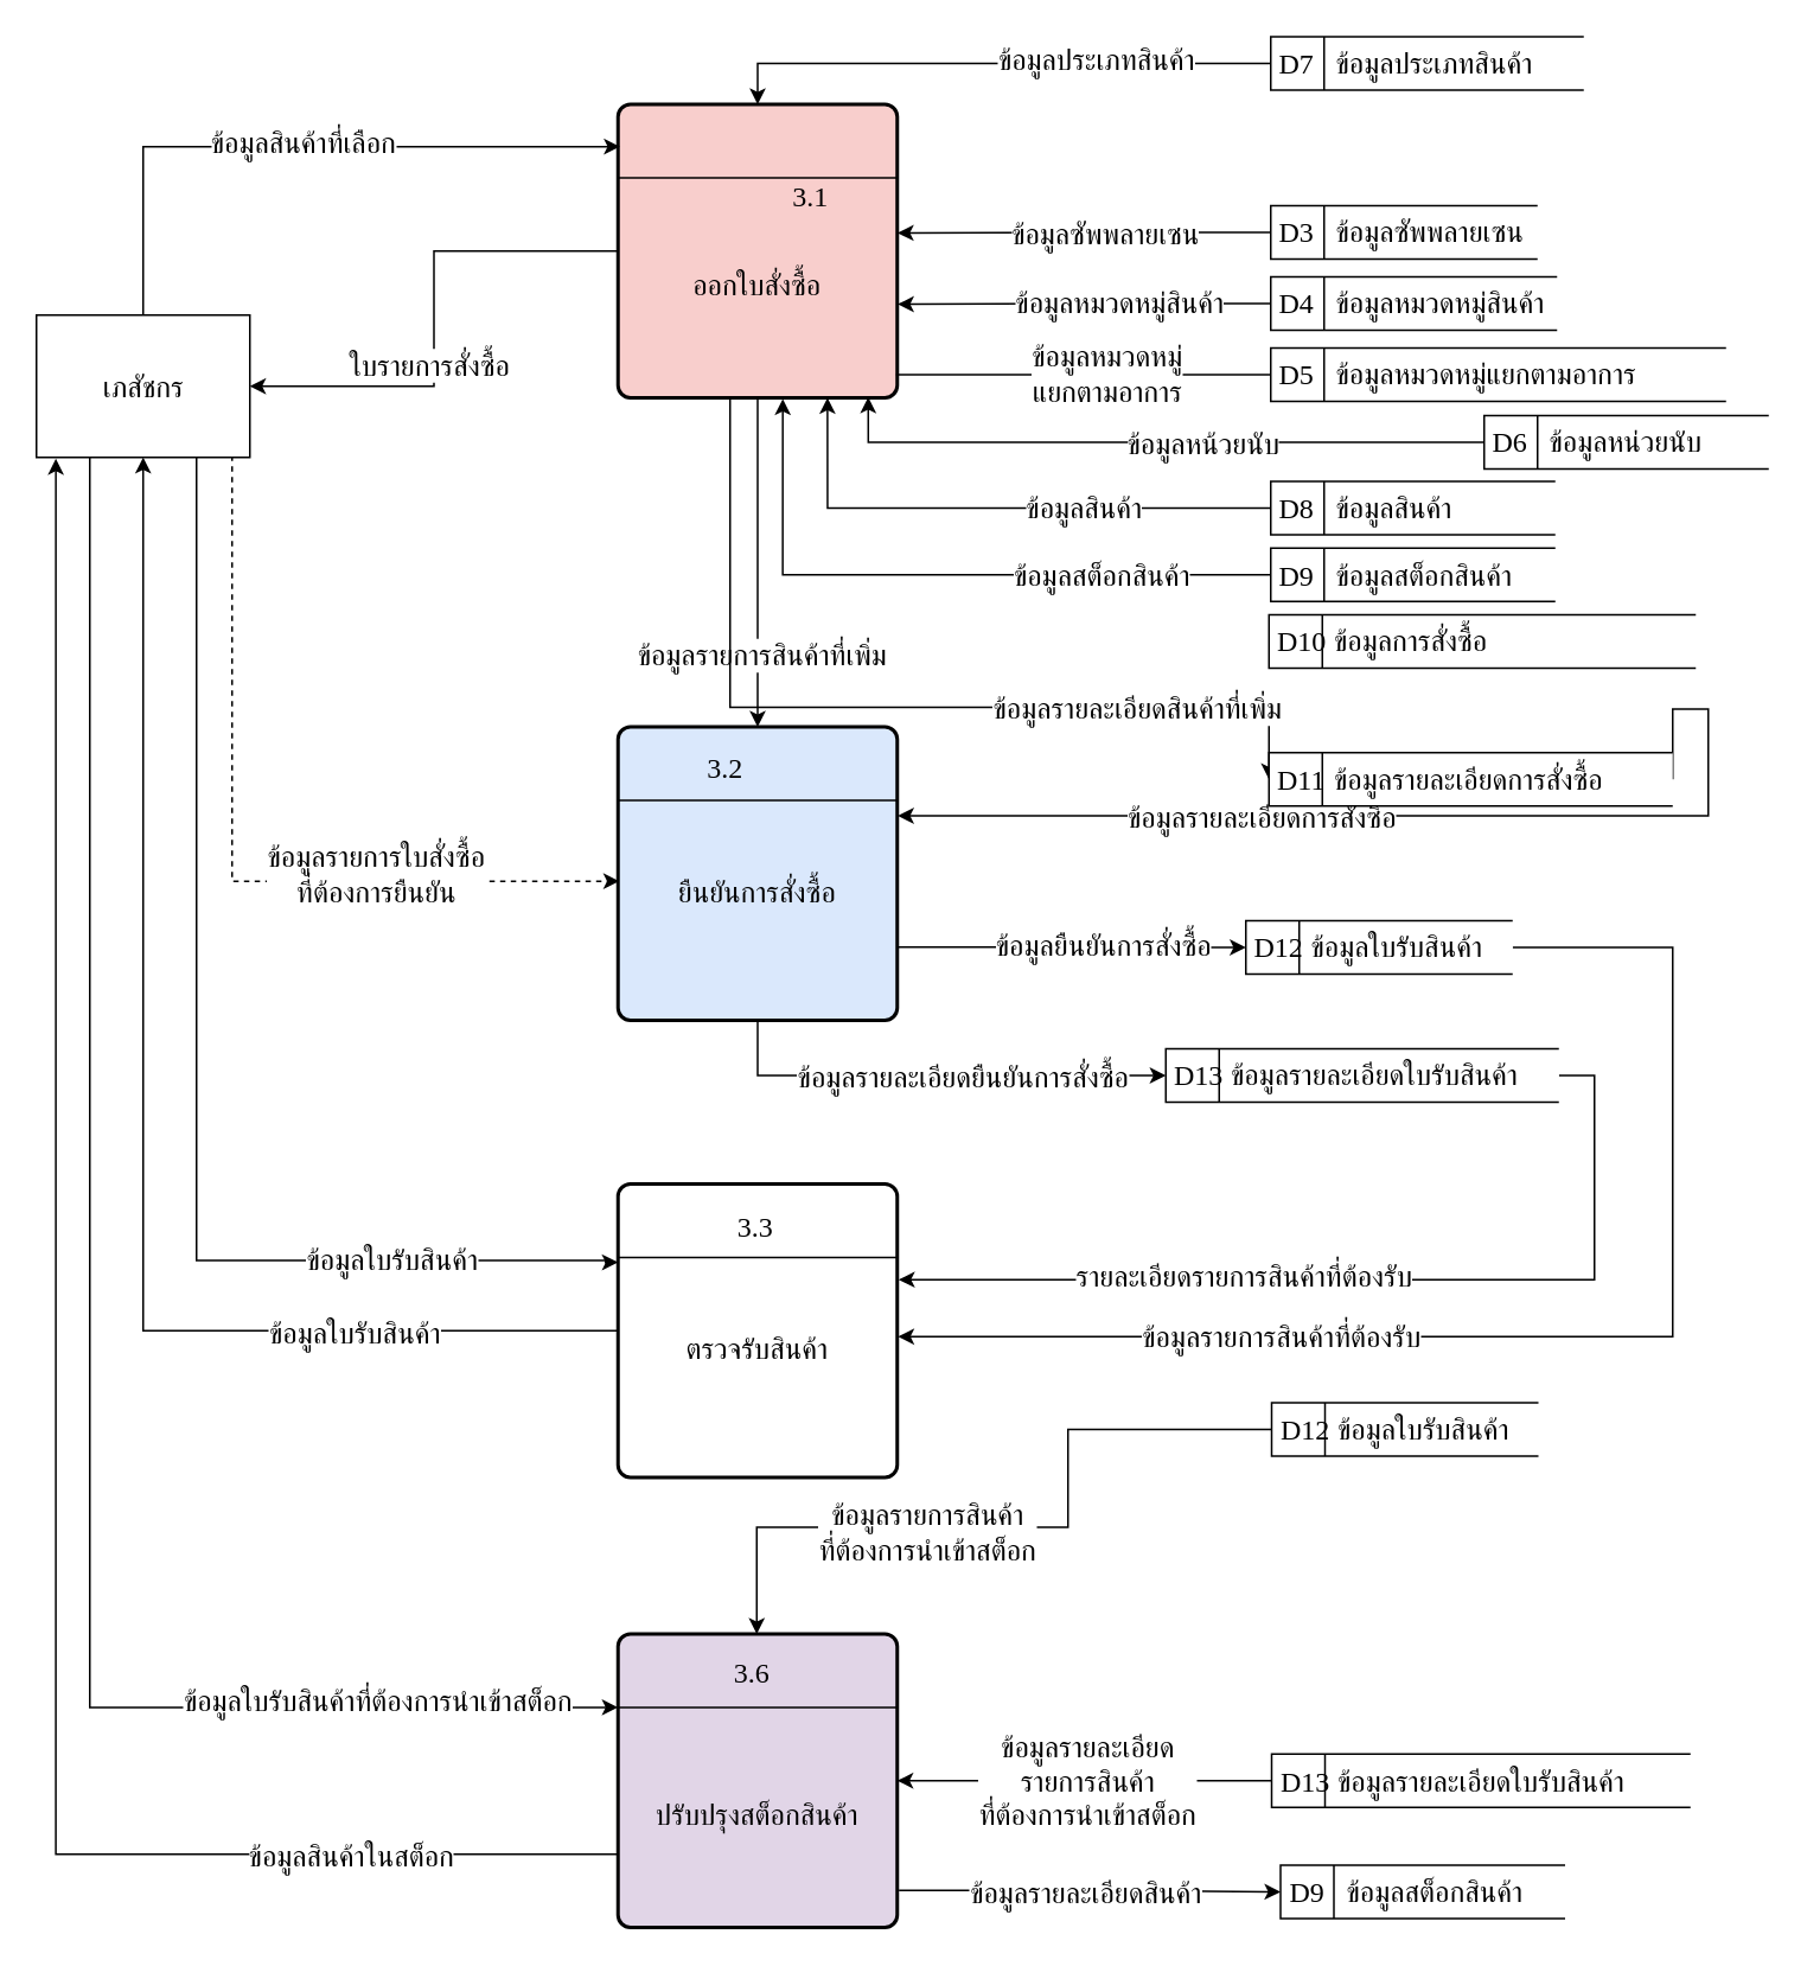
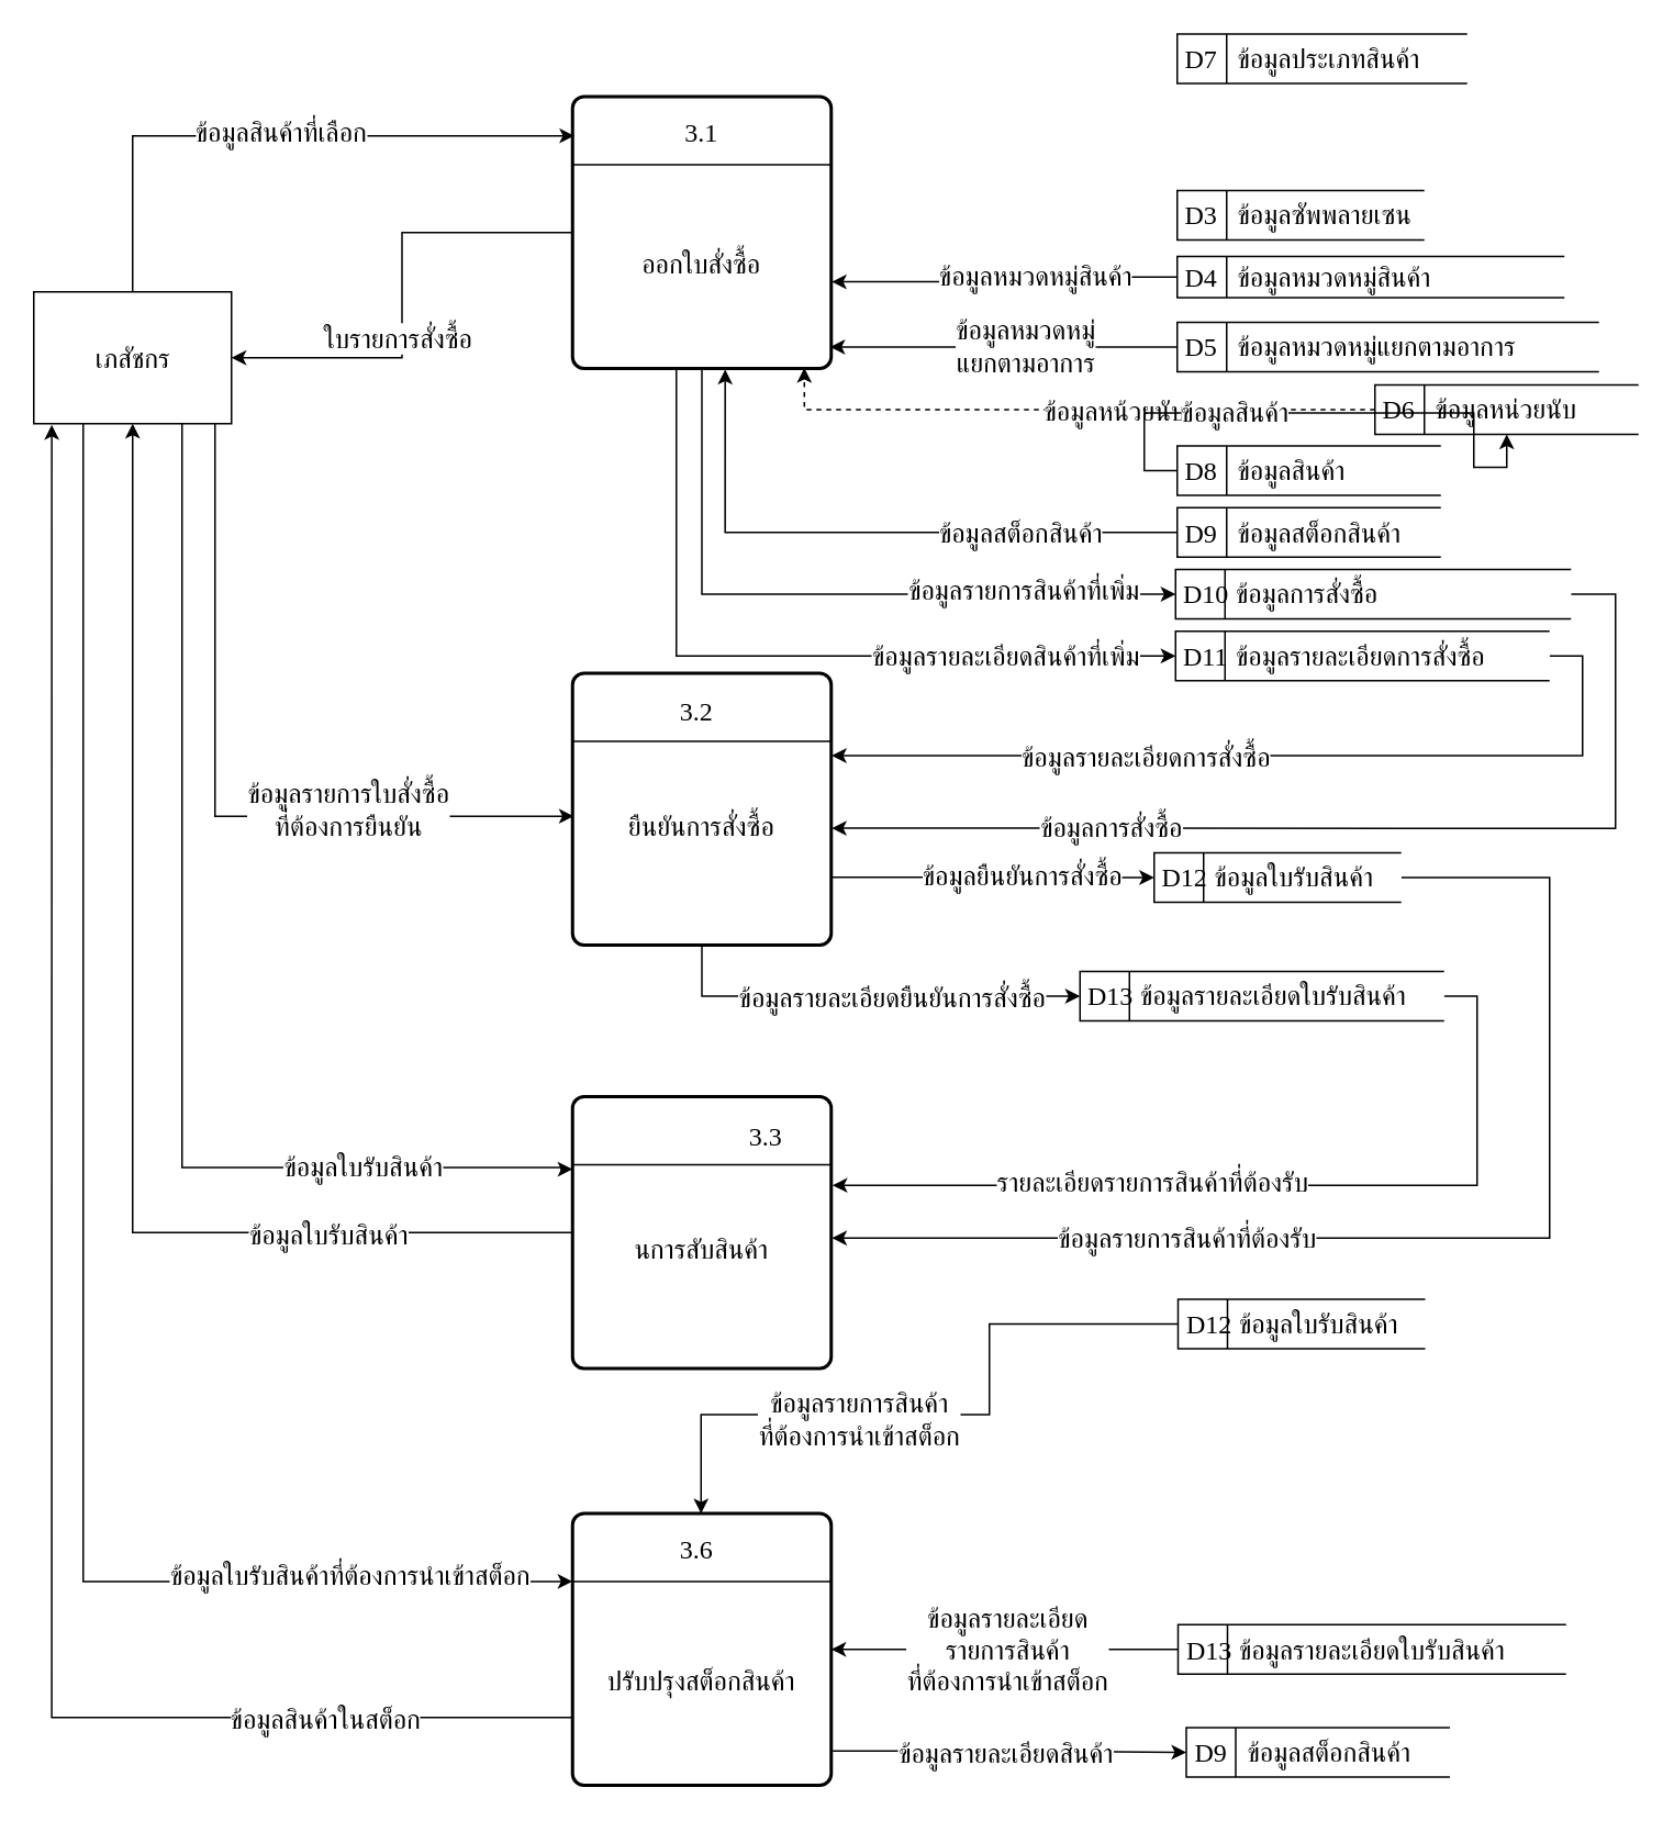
- <mxCell id="36" style="edgeStyle=orthogonalEdgeStyle;rounded=0;orthogonalLoop=1;jettySize=auto;html=1;exitX=0;exitY=0.5;exitDx=0;exitDy=0;entryX=0.5;entryY=0;entryDx=0;entryDy=0;endArrow=classic;endFill=1;fontSize=16;fontFamily=Tahoma;" edge="1" parent="1" source="38" target="7"><mxGeometry relative="1" as="geometry" /></mxCell>
- <mxCell id="37" value="ข้อมูลประเภทสินค้า" style="edgeLabel;html=1;align=center;verticalAlign=middle;resizable=0;points=[];fontSize=16;fontFamily=Tahoma;" vertex="1" connectable="0" parent="36"><mxGeometry x="-0.363" y="-3" relative="1" as="geometry"><mxPoint as="offset" /></mxGeometry></mxCell>
- <mxCell id="18" value="3.1" style="text;html=1;align=center;verticalAlign=middle;resizable=0;points=[];autosize=1;strokeColor=none;fillColor=none;fontSize=16;fontFamily=Tahoma;" vertex="1" parent="1"><mxGeometry x="430" y="95" width="50" height="30" as="geometry" /></mxCell>
+ <mxCell id="18" value="3.1" style="text;html=1;align=center;verticalAlign=middle;resizable=0;points=[];autosize=1;strokeColor=none;fillColor=none;fontSize=16;fontFamily=Tahoma;" vertex="1" parent="1"><mxGeometry x="400" y="65" width="50" height="30" as="geometry" /></mxCell>
- <mxCell id="19" style="edgeStyle=orthogonalEdgeStyle;rounded=0;orthogonalLoop=1;jettySize=auto;html=1;exitX=0;exitY=0.5;exitDx=0;exitDy=0;entryX=1.001;entryY=0.438;entryDx=0;entryDy=0;entryPerimeter=0;endArrow=classic;endFill=1;fontSize=16;fontFamily=Tahoma;" edge="1" parent="1" source="21" target="7"><mxGeometry relative="1" as="geometry" /></mxCell>
- <mxCell id="20" value="ข้อมูลซัพพลายเซน" style="edgeLabel;html=1;align=center;verticalAlign=middle;resizable=0;points=[];fontSize=16;fontFamily=Tahoma;" vertex="1" connectable="0" parent="19"><mxGeometry x="-0.361" y="-1" relative="1" as="geometry"><mxPoint x="-27" y="1" as="offset" /></mxGeometry></mxCell>
- <mxCell id="7" value="&lt;br style=&quot;font-size: 16px;&quot;&gt;&lt;br style=&quot;font-size: 16px;&quot;&gt;ออกใบสั่งซื้อ" style="rounded=1;absoluteArcSize=1;arcSize=14;strokeWidth=2;fontFamily=Tahoma;fontSize=16;labelBackgroundColor=none;labelBorderColor=none;whiteSpace=wrap;html=1;verticalAlign=middle;horizontal=1;glass=0;shadow=0;fillColor=#f8cecc;" vertex="1" parent="1"><mxGeometry x="347" y="58" width="157" height="165" as="geometry" /></mxCell>
+ <mxCell id="7" value="&lt;br style=&quot;font-size: 16px;&quot;&gt;&lt;br style=&quot;font-size: 16px;&quot;&gt;ออกใบสั่งซื้อ" style="rounded=1;absoluteArcSize=1;arcSize=14;strokeWidth=2;fontFamily=Tahoma;fontSize=16;labelBackgroundColor=none;labelBorderColor=none;whiteSpace=wrap;html=1;verticalAlign=middle;horizontal=1;glass=0;shadow=0;" vertex="1" parent="1"><mxGeometry x="347" y="58" width="157" height="165" as="geometry" /></mxCell>
- <mxCell id="24" value="D4&lt;span style=&quot;white-space: pre; font-size: 16px;&quot;&gt;&#09;&lt;/span&gt;ข้อมูลหมวดหมู่สินค้า" style="html=1;dashed=0;whitespace=wrap;shape=mxgraph.dfd.dataStoreID;align=left;spacingLeft=3;points=[[0,0],[0.5,0],[1,0],[0,0.5],[1,0.5],[0,1],[0.5,1],[1,1]];shadow=0;glass=0;labelBackgroundColor=none;labelBorderColor=none;sketch=0;fontFamily=Tahoma;fontSize=16;fontColor=default;" vertex="1" parent="1"><mxGeometry x="714" y="155" width="161" height="30" as="geometry" /></mxCell>
+ <mxCell id="24" value="D4&lt;span style=&quot;white-space: pre; font-size: 16px;&quot;&gt;&#09;&lt;/span&gt;ข้อมูลหมวดหมู่สินค้า" style="html=1;dashed=0;whitespace=wrap;shape=mxgraph.dfd.dataStoreID;align=left;spacingLeft=3;points=[[0,0],[0.5,0],[1,0],[0,0.5],[1,0.5],[0,1],[0.5,1],[1,1]];shadow=0;glass=0;labelBackgroundColor=none;labelBorderColor=none;sketch=0;fontFamily=Tahoma;fontSize=16;fontColor=default;" vertex="1" parent="1"><mxGeometry x="714" y="155" width="235" height="25" as="geometry" /></mxCell>
- <mxCell id="25" style="edgeStyle=orthogonalEdgeStyle;rounded=0;orthogonalLoop=1;jettySize=auto;html=1;exitX=0;exitY=0.5;exitDx=0;exitDy=0;entryX=0.996;entryY=0.921;entryDx=0;entryDy=0;entryPerimeter=0;endArrow=none;endFill=1;fontSize=16;fontFamily=Tahoma;" edge="1" parent="1" source="27" target="7"><mxGeometry relative="1" as="geometry" /></mxCell>
+ <mxCell id="25" style="edgeStyle=orthogonalEdgeStyle;rounded=0;orthogonalLoop=1;jettySize=auto;html=1;exitX=0;exitY=0.5;exitDx=0;exitDy=0;entryX=0.996;entryY=0.921;entryDx=0;entryDy=0;entryPerimeter=0;endArrow=classic;endFill=1;fontSize=16;fontFamily=Tahoma;" edge="1" parent="1" source="27" target="7"><mxGeometry relative="1" as="geometry" /></mxCell>
- <mxCell id="28" style="edgeStyle=orthogonalEdgeStyle;rounded=0;orthogonalLoop=1;jettySize=auto;html=1;exitX=0;exitY=0.5;exitDx=0;exitDy=0;entryX=0.896;entryY=0.998;entryDx=0;entryDy=0;endArrow=classic;endFill=1;entryPerimeter=0;fontSize=16;fontFamily=Tahoma;" edge="1" parent="1" source="30" target="7"><mxGeometry relative="1" as="geometry" /></mxCell>
+ <mxCell id="28" style="edgeStyle=orthogonalEdgeStyle;rounded=0;orthogonalLoop=1;jettySize=auto;html=1;exitX=0;exitY=0.5;exitDx=0;exitDy=0;entryX=0.896;entryY=0.998;entryDx=0;entryDy=0;endArrow=classic;endFill=1;entryPerimeter=0;fontSize=16;fontFamily=Tahoma;dashed=1;" edge="1" parent="1" source="30" target="7"><mxGeometry relative="1" as="geometry" /></mxCell>
- <mxCell id="31" value="ข้อมูลสินค้า" style="edgeStyle=orthogonalEdgeStyle;rounded=0;orthogonalLoop=1;jettySize=auto;html=1;exitX=0;exitY=0.5;exitDx=0;exitDy=0;entryX=0.75;entryY=1;entryDx=0;entryDy=0;endArrow=classic;endFill=1;fontSize=16;fontFamily=Tahoma;" edge="1" parent="1" source="32" target="7"><mxGeometry x="-0.327" relative="1" as="geometry"><mxPoint as="offset" /></mxGeometry></mxCell>
+ <mxCell id="31" value="ข้อมูลสินค้า" style="edgeStyle=orthogonalEdgeStyle;rounded=0;orthogonalLoop=1;jettySize=auto;html=1;exitX=0;exitY=0.5;exitDx=0;exitDy=0;endArrow=classic;endFill=1;fontSize=16;fontFamily=Tahoma;" edge="1" parent="1" source="32" target="30"><mxGeometry x="-0.327" relative="1" as="geometry"><mxPoint as="offset" /></mxGeometry></mxCell>
- <mxCell id="4" value="ข้อมูลรายการสินค้าที่เพิ่ม" style="edgeStyle=orthogonalEdgeStyle;rounded=0;orthogonalLoop=1;jettySize=auto;html=1;exitX=0.5;exitY=1;exitDx=0;exitDy=0;fontFamily=Tahoma;fontSize=16;endArrow=classic;endFill=1;" edge="1" parent="1" source="7" target="43"><mxGeometry x="0.566" y="2" relative="1" as="geometry"><mxPoint as="offset" /></mxGeometry></mxCell>
+ <mxCell id="4" value="ข้อมูลรายการสินค้าที่เพิ่ม" style="edgeStyle=orthogonalEdgeStyle;rounded=0;orthogonalLoop=1;jettySize=auto;html=1;exitX=0.5;exitY=1;exitDx=0;exitDy=0;entryX=0;entryY=0.5;entryDx=0;entryDy=0;fontFamily=Tahoma;fontSize=16;endArrow=classic;endFill=1;" edge="1" parent="1" source="7" target="59"><mxGeometry x="0.566" y="2" relative="1" as="geometry"><mxPoint as="offset" /></mxGeometry></mxCell>
- <mxCell id="10" style="edgeStyle=orthogonalEdgeStyle;rounded=0;orthogonalLoop=1;jettySize=auto;html=1;exitX=0.5;exitY=1;exitDx=0;exitDy=0;entryX=0.005;entryY=0.526;entryDx=0;entryDy=0;entryPerimeter=0;endArrow=classic;endFill=1;fontSize=16;fontFamily=Tahoma;dashed=1;" edge="1" parent="1" source="16" target="43"><mxGeometry relative="1" as="geometry"><Array as="points"><mxPoint x="130" y="182" /><mxPoint x="130" y="495" /></Array></mxGeometry></mxCell>
+ <mxCell id="10" style="edgeStyle=orthogonalEdgeStyle;rounded=0;orthogonalLoop=1;jettySize=auto;html=1;exitX=0.5;exitY=1;exitDx=0;exitDy=0;entryX=0.005;entryY=0.526;entryDx=0;entryDy=0;entryPerimeter=0;endArrow=classic;endFill=1;fontSize=16;fontFamily=Tahoma;" edge="1" parent="1" source="16" target="43"><mxGeometry relative="1" as="geometry"><Array as="points"><mxPoint x="130" y="182" /><mxPoint x="130" y="495" /></Array></mxGeometry></mxCell>
- <mxCell id="60" value="3.2" style="text;html=1;align=center;verticalAlign=middle;resizable=0;points=[];autosize=1;strokeColor=none;fillColor=none;fontSize=16;fontFamily=Tahoma;" vertex="1" parent="1"><mxGeometry x="382" y="416" width="50" height="30" as="geometry" /></mxCell>
+ <mxCell id="60" value="3.2" style="text;html=1;align=center;verticalAlign=middle;resizable=0;points=[];autosize=1;strokeColor=none;fillColor=none;fontSize=16;fontFamily=Tahoma;" vertex="1" parent="1"><mxGeometry x="397" y="416" width="50" height="30" as="geometry" /></mxCell>
- <mxCell id="57" value="D11&lt;span style=&quot;white-space: pre; font-size: 16px;&quot;&gt;&#09;&lt;/span&gt;ข้อมูลรายละเอียดการสั่งซื้อ" style="html=1;dashed=0;whitespace=wrap;shape=mxgraph.dfd.dataStoreID;align=left;spacingLeft=3;points=[[0,0],[0.5,0],[1,0],[0,0.5],[1,0.5],[0,1],[0.5,1],[1,1]];shadow=0;glass=0;labelBackgroundColor=none;labelBorderColor=none;sketch=0;fontFamily=Tahoma;fontSize=16;fontColor=default;" vertex="1" parent="1"><mxGeometry x="713" y="422.5" width="227" height="30" as="geometry" /></mxCell>
+ <mxCell id="57" value="D11&lt;span style=&quot;white-space: pre; font-size: 16px;&quot;&gt;&#09;&lt;/span&gt;ข้อมูลรายละเอียดการสั่งซื้อ" style="html=1;dashed=0;whitespace=wrap;shape=mxgraph.dfd.dataStoreID;align=left;spacingLeft=3;points=[[0,0],[0.5,0],[1,0],[0,0.5],[1,0.5],[0,1],[0.5,1],[1,1]];shadow=0;glass=0;labelBackgroundColor=none;labelBorderColor=none;sketch=0;fontFamily=Tahoma;fontSize=16;fontColor=default;" vertex="1" parent="1"><mxGeometry x="713" y="382.5" width="227" height="30" as="geometry" /></mxCell>
- <mxCell id="43" value="&lt;br style=&quot;font-size: 16px;&quot;&gt;ยืนยันการสั่งซื้อ" style="rounded=1;absoluteArcSize=1;arcSize=14;strokeWidth=2;fontFamily=Tahoma;fontSize=16;labelBackgroundColor=none;labelBorderColor=none;whiteSpace=wrap;html=1;verticalAlign=middle;horizontal=1;glass=0;shadow=0;fillColor=#dae8fc;" vertex="1" parent="1"><mxGeometry x="347" y="408" width="157" height="165" as="geometry" /></mxCell>
+ <mxCell id="43" value="&lt;br style=&quot;font-size: 16px;&quot;&gt;ยืนยันการสั่งซื้อ" style="rounded=1;absoluteArcSize=1;arcSize=14;strokeWidth=2;fontFamily=Tahoma;fontSize=16;labelBackgroundColor=none;labelBorderColor=none;whiteSpace=wrap;html=1;verticalAlign=middle;horizontal=1;glass=0;shadow=0;" vertex="1" parent="1"><mxGeometry x="347" y="408" width="157" height="165" as="geometry" /></mxCell>
+ <mxCell id="58" value="ข้อมูลการสั่งซื้อ" style="edgeStyle=orthogonalEdgeStyle;rounded=0;orthogonalLoop=1;jettySize=auto;html=1;exitX=1;exitY=0.5;exitDx=0;exitDy=0;entryX=1.002;entryY=0.57;entryDx=0;entryDy=0;entryPerimeter=0;fontFamily=Tahoma;fontSize=16;endArrow=classic;endFill=1;" edge="1" parent="1" source="59" target="43"><mxGeometry x="0.474" relative="1" as="geometry"><Array as="points"><mxPoint x="980" y="360" /><mxPoint x="980" y="502" /></Array><mxPoint as="offset" /></mxGeometry></mxCell>
- <mxCell id="67" value="3.3" style="text;html=1;align=center;verticalAlign=middle;resizable=0;points=[];autosize=1;strokeColor=none;fillColor=none;fontSize=16;fontFamily=Tahoma;" vertex="1" parent="1"><mxGeometry x="398.5" y="674" width="50" height="30" as="geometry" /></mxCell>
+ <mxCell id="67" value="3.3" style="text;html=1;align=center;verticalAlign=middle;resizable=0;points=[];autosize=1;strokeColor=none;fillColor=none;fontSize=16;fontFamily=Tahoma;" vertex="1" parent="1"><mxGeometry x="438.5" y="674" width="50" height="30" as="geometry" /></mxCell>
- <mxCell id="46" value="&lt;br style=&quot;font-size: 16px;&quot;&gt;ตรวจรับสินค้า" style="rounded=1;absoluteArcSize=1;arcSize=14;strokeWidth=2;fontFamily=Tahoma;fontSize=16;labelBackgroundColor=none;labelBorderColor=none;whiteSpace=wrap;html=1;verticalAlign=middle;horizontal=1;glass=0;shadow=0;" vertex="1" parent="1"><mxGeometry x="347" y="665" width="157" height="165" as="geometry" /></mxCell>
+ <mxCell id="46" value="&lt;br style=&quot;font-size: 16px;&quot;&gt;นการสับสินค้า" style="rounded=1;absoluteArcSize=1;arcSize=14;strokeWidth=2;fontFamily=Tahoma;fontSize=16;labelBackgroundColor=none;labelBorderColor=none;whiteSpace=wrap;html=1;verticalAlign=middle;horizontal=1;glass=0;shadow=0;" vertex="1" parent="1"><mxGeometry x="347" y="665" width="157" height="165" as="geometry" /></mxCell>
- <mxCell id="51" value="&lt;br style=&quot;font-size: 16px;&quot;&gt;&lt;br style=&quot;font-size: 16px;&quot;&gt;ปรับปรุงสต็อกสินค้า" style="rounded=1;absoluteArcSize=1;arcSize=14;strokeWidth=2;fontFamily=Tahoma;fontSize=16;labelBackgroundColor=none;labelBorderColor=none;whiteSpace=wrap;html=1;verticalAlign=middle;horizontal=1;glass=0;shadow=0;fillColor=#e1d5e7;" vertex="1" parent="1"><mxGeometry x="347" y="918" width="157" height="165" as="geometry" /></mxCell>
+ <mxCell id="51" value="&lt;br style=&quot;font-size: 16px;&quot;&gt;&lt;br style=&quot;font-size: 16px;&quot;&gt;ปรับปรุงสต็อกสินค้า" style="rounded=1;absoluteArcSize=1;arcSize=14;strokeWidth=2;fontFamily=Tahoma;fontSize=16;labelBackgroundColor=none;labelBorderColor=none;whiteSpace=wrap;html=1;verticalAlign=middle;horizontal=1;glass=0;shadow=0;" vertex="1" parent="1"><mxGeometry x="347" y="918" width="157" height="165" as="geometry" /></mxCell>
